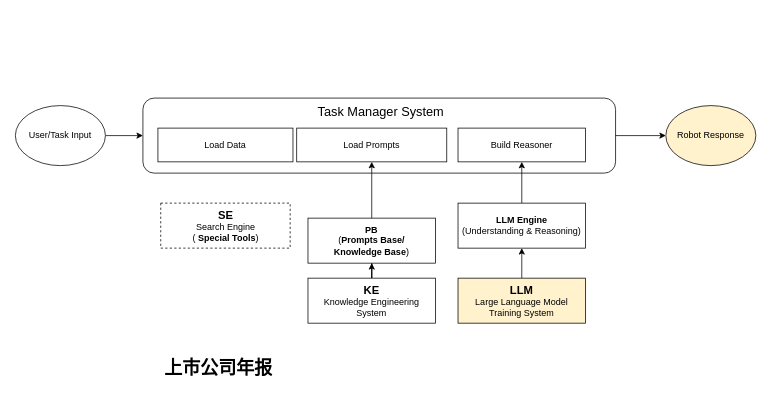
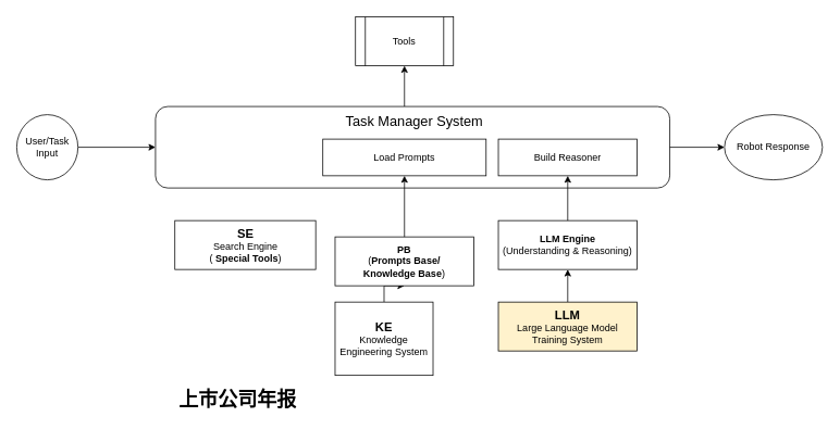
+ <mxCell id="11" value="Tools" style="shape=process;whiteSpace=wrap;html=1;backgroundOutline=1;" parent="1" vertex="1"><mxGeometry x="435" y="20" width="120" height="60" as="geometry" /></mxCell>
+ <mxCell id="2" value="" style="endArrow=classic;startArrow=classic;html=1;rounded=0;" parent="1" source="16" target="11" edge="1"><mxGeometry width="50" height="50" relative="1" as="geometry"><mxPoint x="312.182" y="115" as="sourcePoint" /><mxPoint x="420" y="80" as="targetPoint" /></mxGeometry></mxCell>
- <mxCell id="9" value="User/Task Input" style="ellipse;whiteSpace=wrap;html=1;" parent="1" vertex="1"><mxGeometry x="20" y="140" width="120" height="80" as="geometry" /></mxCell>
+ <mxCell id="9" value="User/Task Input" style="ellipse;whiteSpace=wrap;html=1;" parent="1" vertex="1"><mxGeometry x="20" y="140" width="75" height="80" as="geometry" /></mxCell>
- <mxCell id="10" value="Robot Response" style="ellipse;whiteSpace=wrap;html=1;fillColor=#fff2cc;" parent="1" vertex="1"><mxGeometry x="887" y="140" width="120" height="80" as="geometry" /></mxCell>
+ <mxCell id="10" value="Robot Response" style="ellipse;whiteSpace=wrap;html=1;" parent="1" vertex="1"><mxGeometry x="887" y="140" width="120" height="80" as="geometry" /></mxCell>
- <mxCell id="15" value="Load Data" style="rounded=0;whiteSpace=wrap;html=1;" parent="1" vertex="1"><mxGeometry x="210" y="170" width="180" height="45" as="geometry" /></mxCell>
- <mxCell id="6" value="&lt;b&gt;&lt;font style=&quot;font-size: 15px;&quot;&gt;SE&lt;/font&gt;&lt;/b&gt;&lt;br&gt;Search Engine&lt;br&gt;(&amp;nbsp;&lt;b&gt;Special Tools&lt;/b&gt;)" style="rounded=0;whiteSpace=wrap;html=1;dashed=1;" parent="1" vertex="1"><mxGeometry x="213.75" y="270" width="172.5" height="60" as="geometry" /></mxCell>
+ <mxCell id="6" value="&lt;b&gt;&lt;font style=&quot;font-size: 15px;&quot;&gt;SE&lt;/font&gt;&lt;/b&gt;&lt;br&gt;Search Engine&lt;br&gt;(&amp;nbsp;&lt;b&gt;Special Tools&lt;/b&gt;)" style="rounded=0;whiteSpace=wrap;html=1;" parent="1" vertex="1"><mxGeometry x="213.75" y="270" width="172.5" height="60" as="geometry" /></mxCell>
- <mxCell id="5" value="&lt;b&gt;&lt;font style=&quot;font-size: 15px;&quot;&gt;KE&lt;/font&gt;&lt;/b&gt;&lt;br&gt;Knowledge Engineering System" style="rounded=0;whiteSpace=wrap;html=1;" parent="1" vertex="1"><mxGeometry x="410" y="370" width="170" height="60" as="geometry" /></mxCell>
+ <mxCell id="5" value="&lt;b&gt;&lt;font style=&quot;font-size: 15px;&quot;&gt;KE&lt;/font&gt;&lt;/b&gt;&lt;br&gt;Knowledge Engineering System" style="rounded=0;whiteSpace=wrap;html=1;" parent="1" vertex="1"><mxGeometry x="410" y="370" width="120" height="90" as="geometry" /></mxCell>
